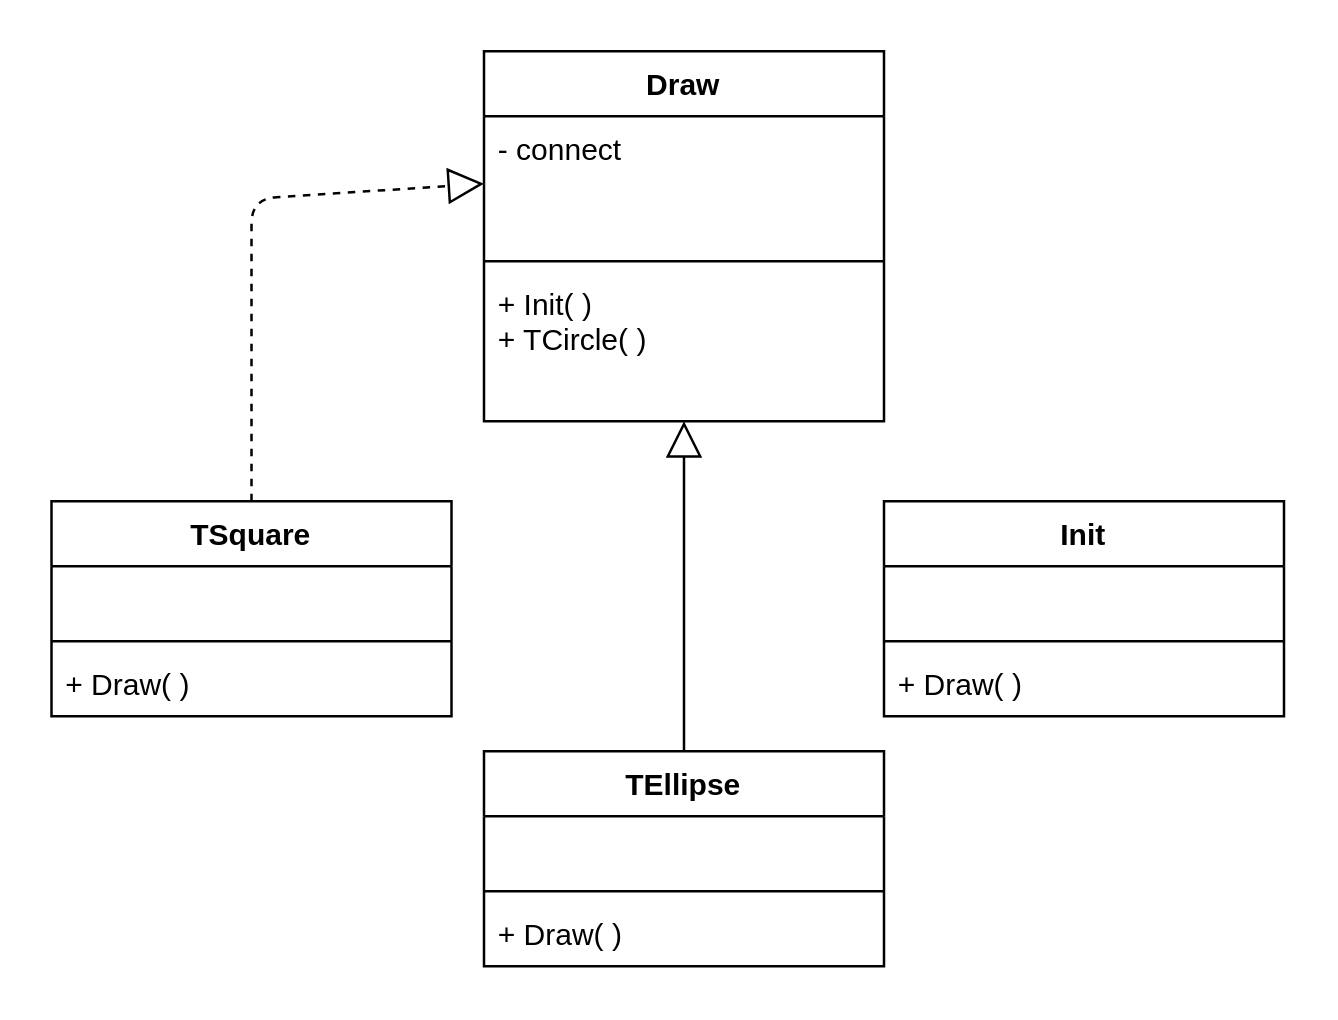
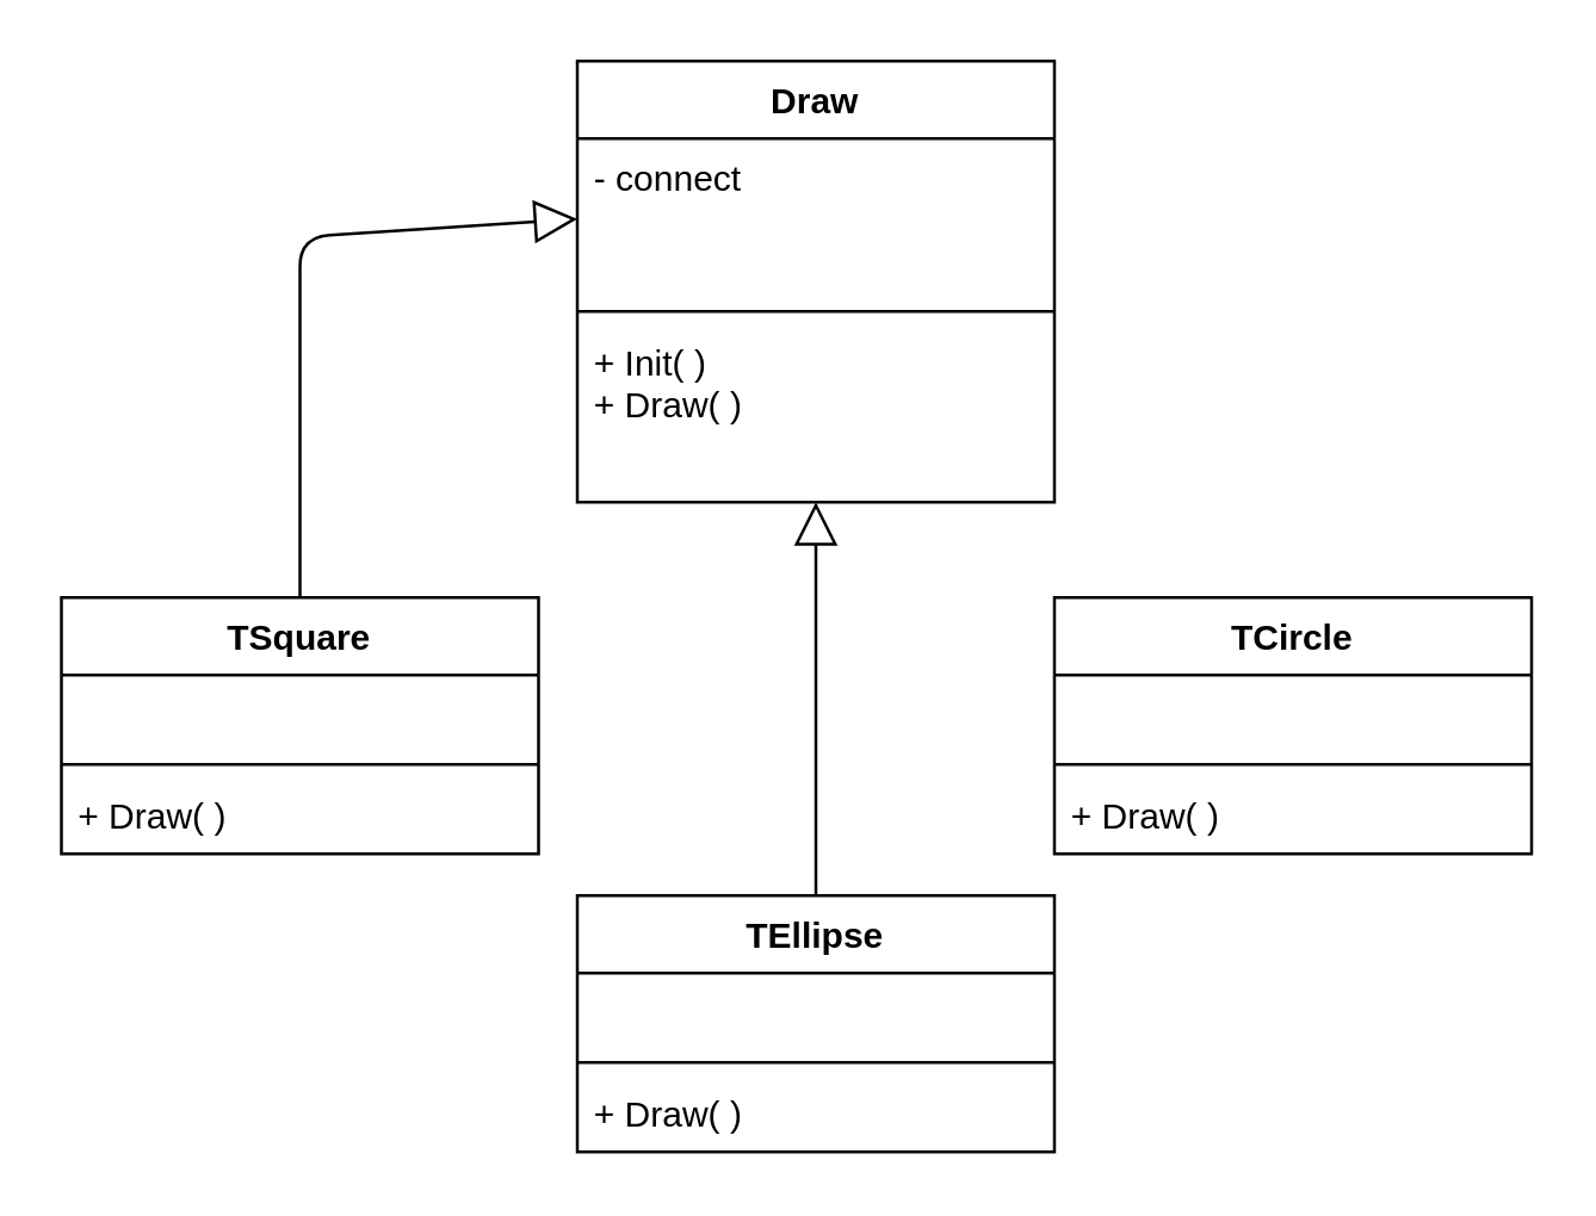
- <mxCell id="10" value="" style="endArrow=block;endFill=0;endSize=12;html=1;entryX=0;entryY=0.5;entryDx=0;entryDy=0;exitX=0.5;exitY=0;exitDx=0;exitDy=0;dashed=1;" parent="1" source="6" target="3" edge="1"><mxGeometry width="160" relative="1" as="geometry"><mxPoint x="100" y="79" as="sourcePoint" /><mxPoint x="100" y="100" as="targetPoint" /><Array as="points"><mxPoint x="100" y="79" /></Array></mxGeometry></mxCell>
+ <mxCell id="10" value="" style="endArrow=block;endFill=0;endSize=12;html=1;entryX=0;entryY=0.5;entryDx=0;entryDy=0;exitX=0.5;exitY=0;exitDx=0;exitDy=0;" parent="1" source="6" target="3" edge="1"><mxGeometry width="160" relative="1" as="geometry"><mxPoint x="100" y="79" as="sourcePoint" /><mxPoint x="100" y="100" as="targetPoint" /><Array as="points"><mxPoint x="100" y="79" /></Array></mxGeometry></mxCell>
- <mxCell id="5" value="+ Init( )&#10;+ TCircle( )" style="text;strokeColor=none;fillColor=none;align=left;verticalAlign=top;spacingLeft=4;spacingRight=4;overflow=hidden;rotatable=0;points=[[0,0.5],[1,0.5]];portConstraint=eastwest;" parent="2" vertex="1"><mxGeometry y="88" width="160" height="60" as="geometry" /></mxCell>
+ <mxCell id="5" value="+ Init( )&#10;+ Draw( )" style="text;strokeColor=none;fillColor=none;align=left;verticalAlign=top;spacingLeft=4;spacingRight=4;overflow=hidden;rotatable=0;points=[[0,0.5],[1,0.5]];portConstraint=eastwest;" parent="2" vertex="1"><mxGeometry y="88" width="160" height="60" as="geometry" /></mxCell>
- <mxCell id="11" value="Init" style="swimlane;fontStyle=1;align=center;verticalAlign=top;childLayout=stackLayout;horizontal=1;startSize=26;horizontalStack=0;resizeParent=1;resizeParentMax=0;resizeLast=0;collapsible=1;marginBottom=0;" parent="1" vertex="1"><mxGeometry x="353" y="200" width="160" height="86" as="geometry" /></mxCell>
+ <mxCell id="11" value="TCircle" style="swimlane;fontStyle=1;align=center;verticalAlign=top;childLayout=stackLayout;horizontal=1;startSize=26;horizontalStack=0;resizeParent=1;resizeParentMax=0;resizeLast=0;collapsible=1;marginBottom=0;" parent="1" vertex="1"><mxGeometry x="353" y="200" width="160" height="86" as="geometry" /></mxCell>
